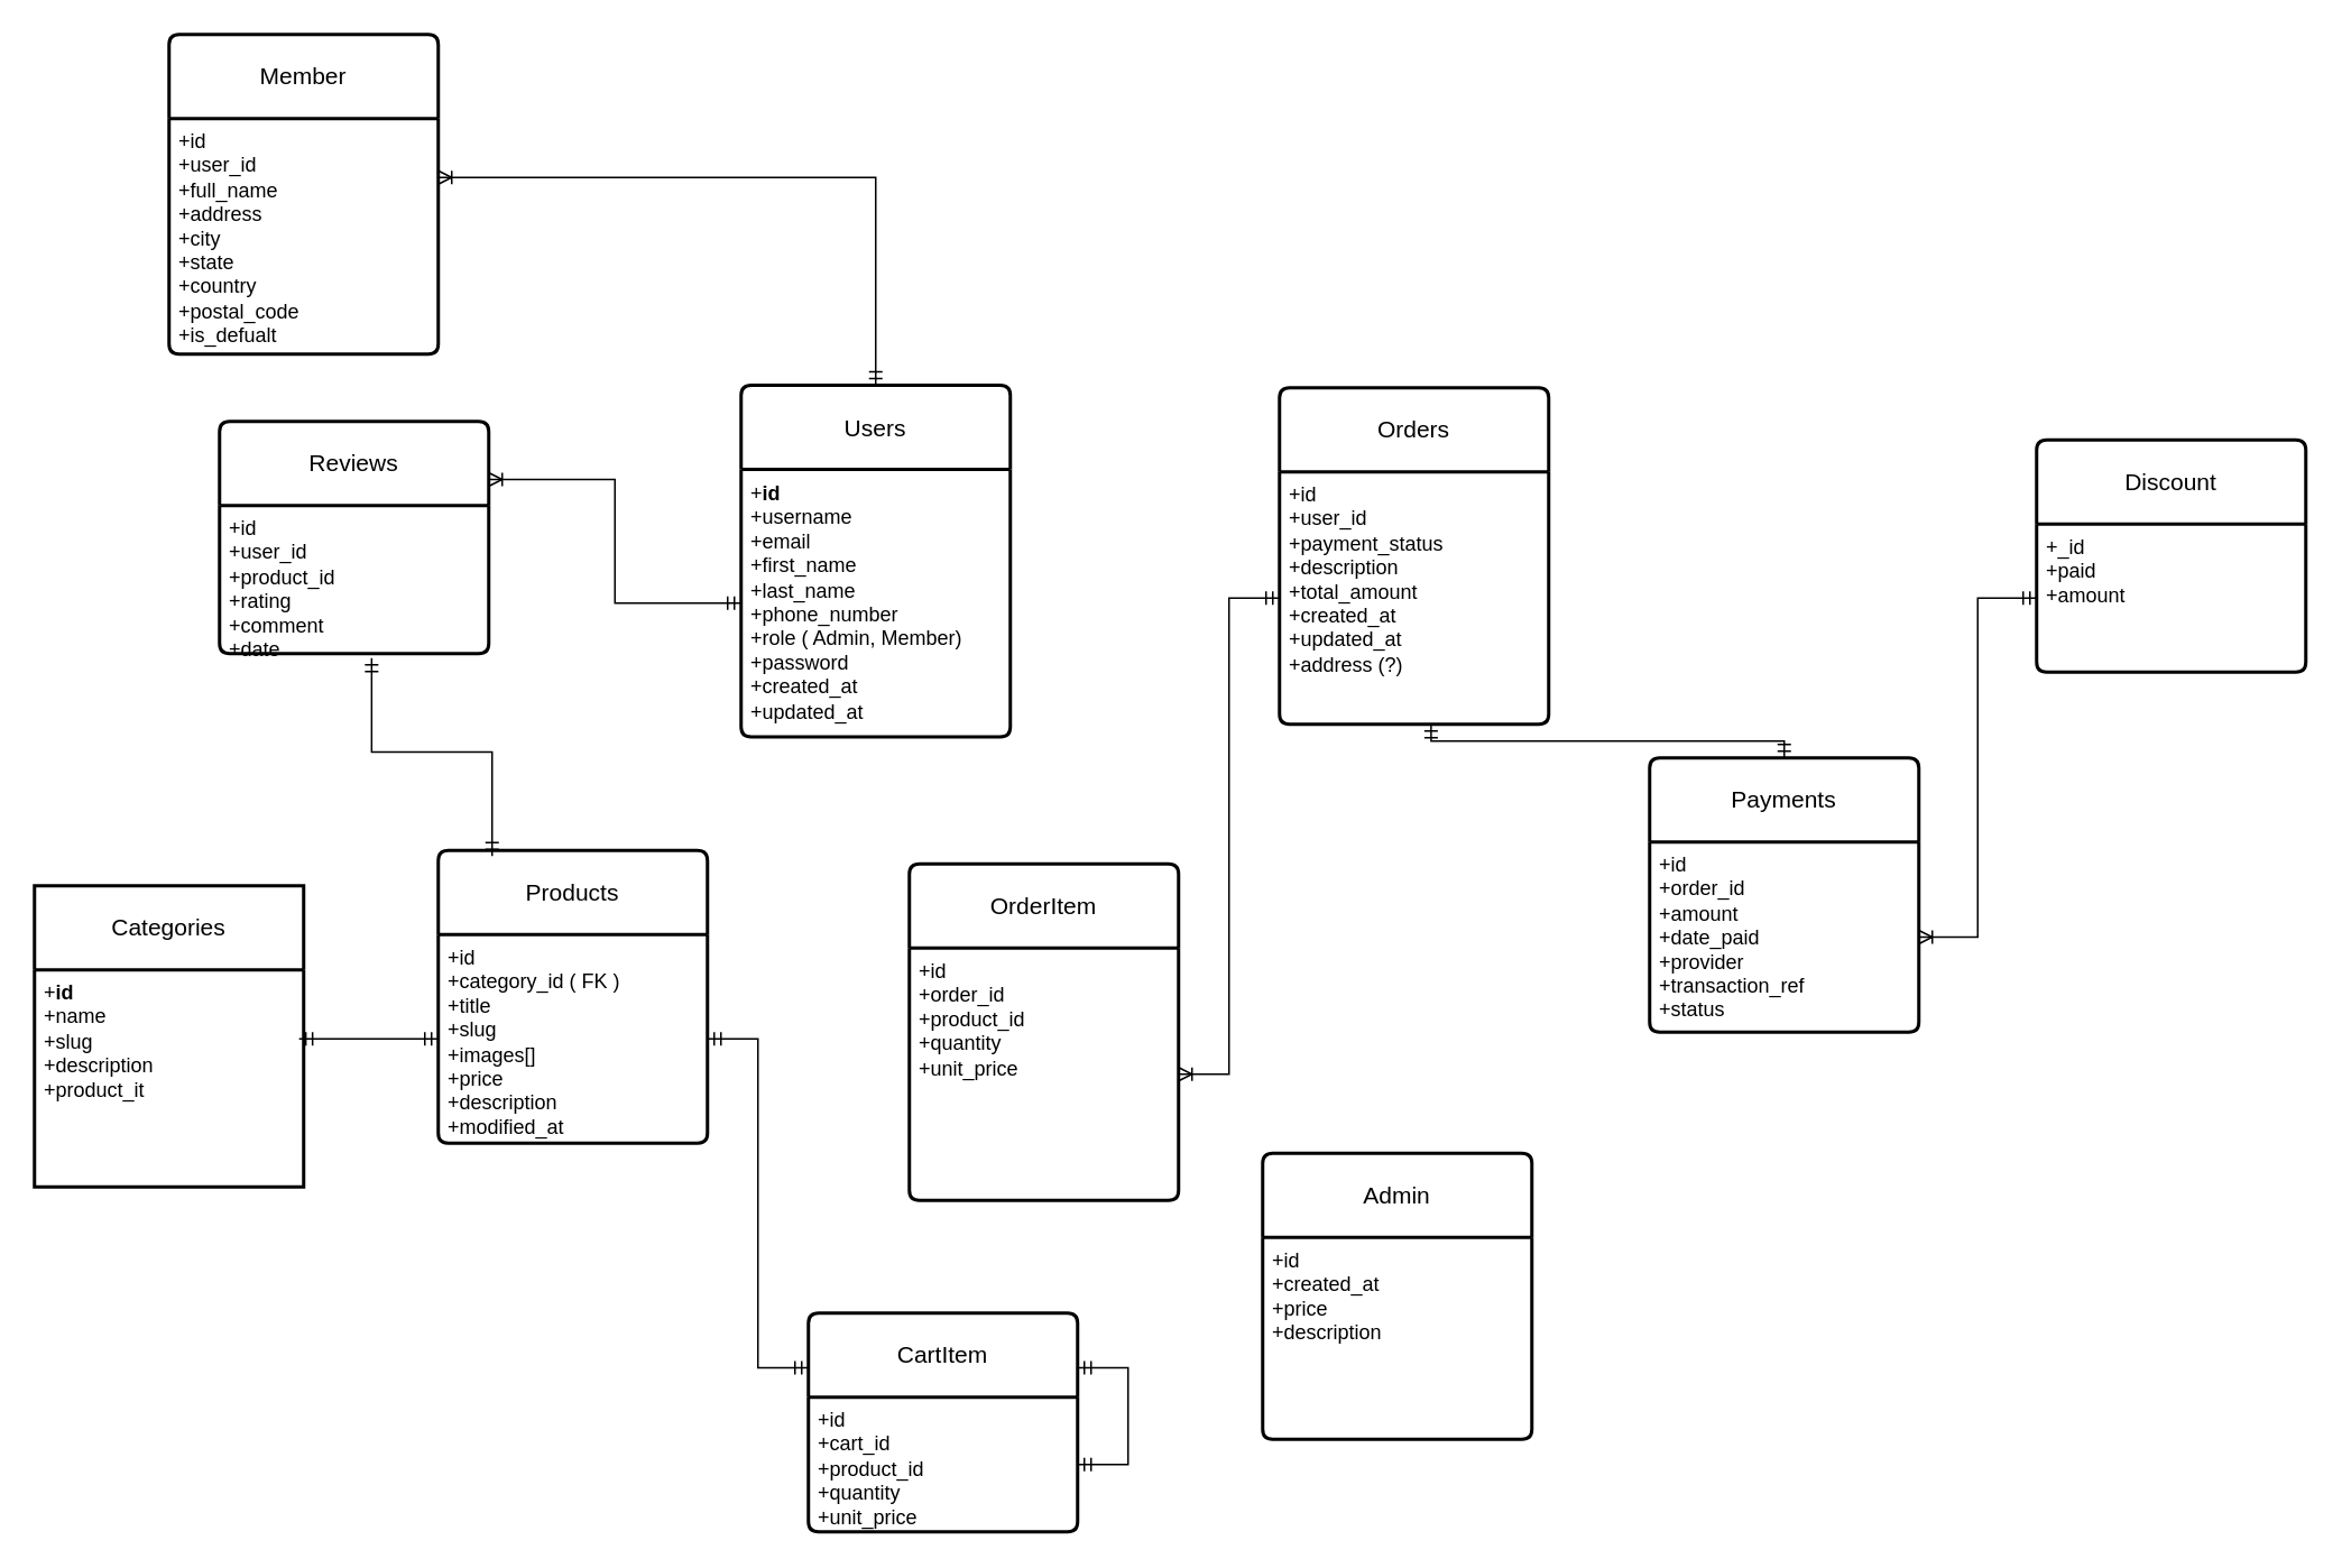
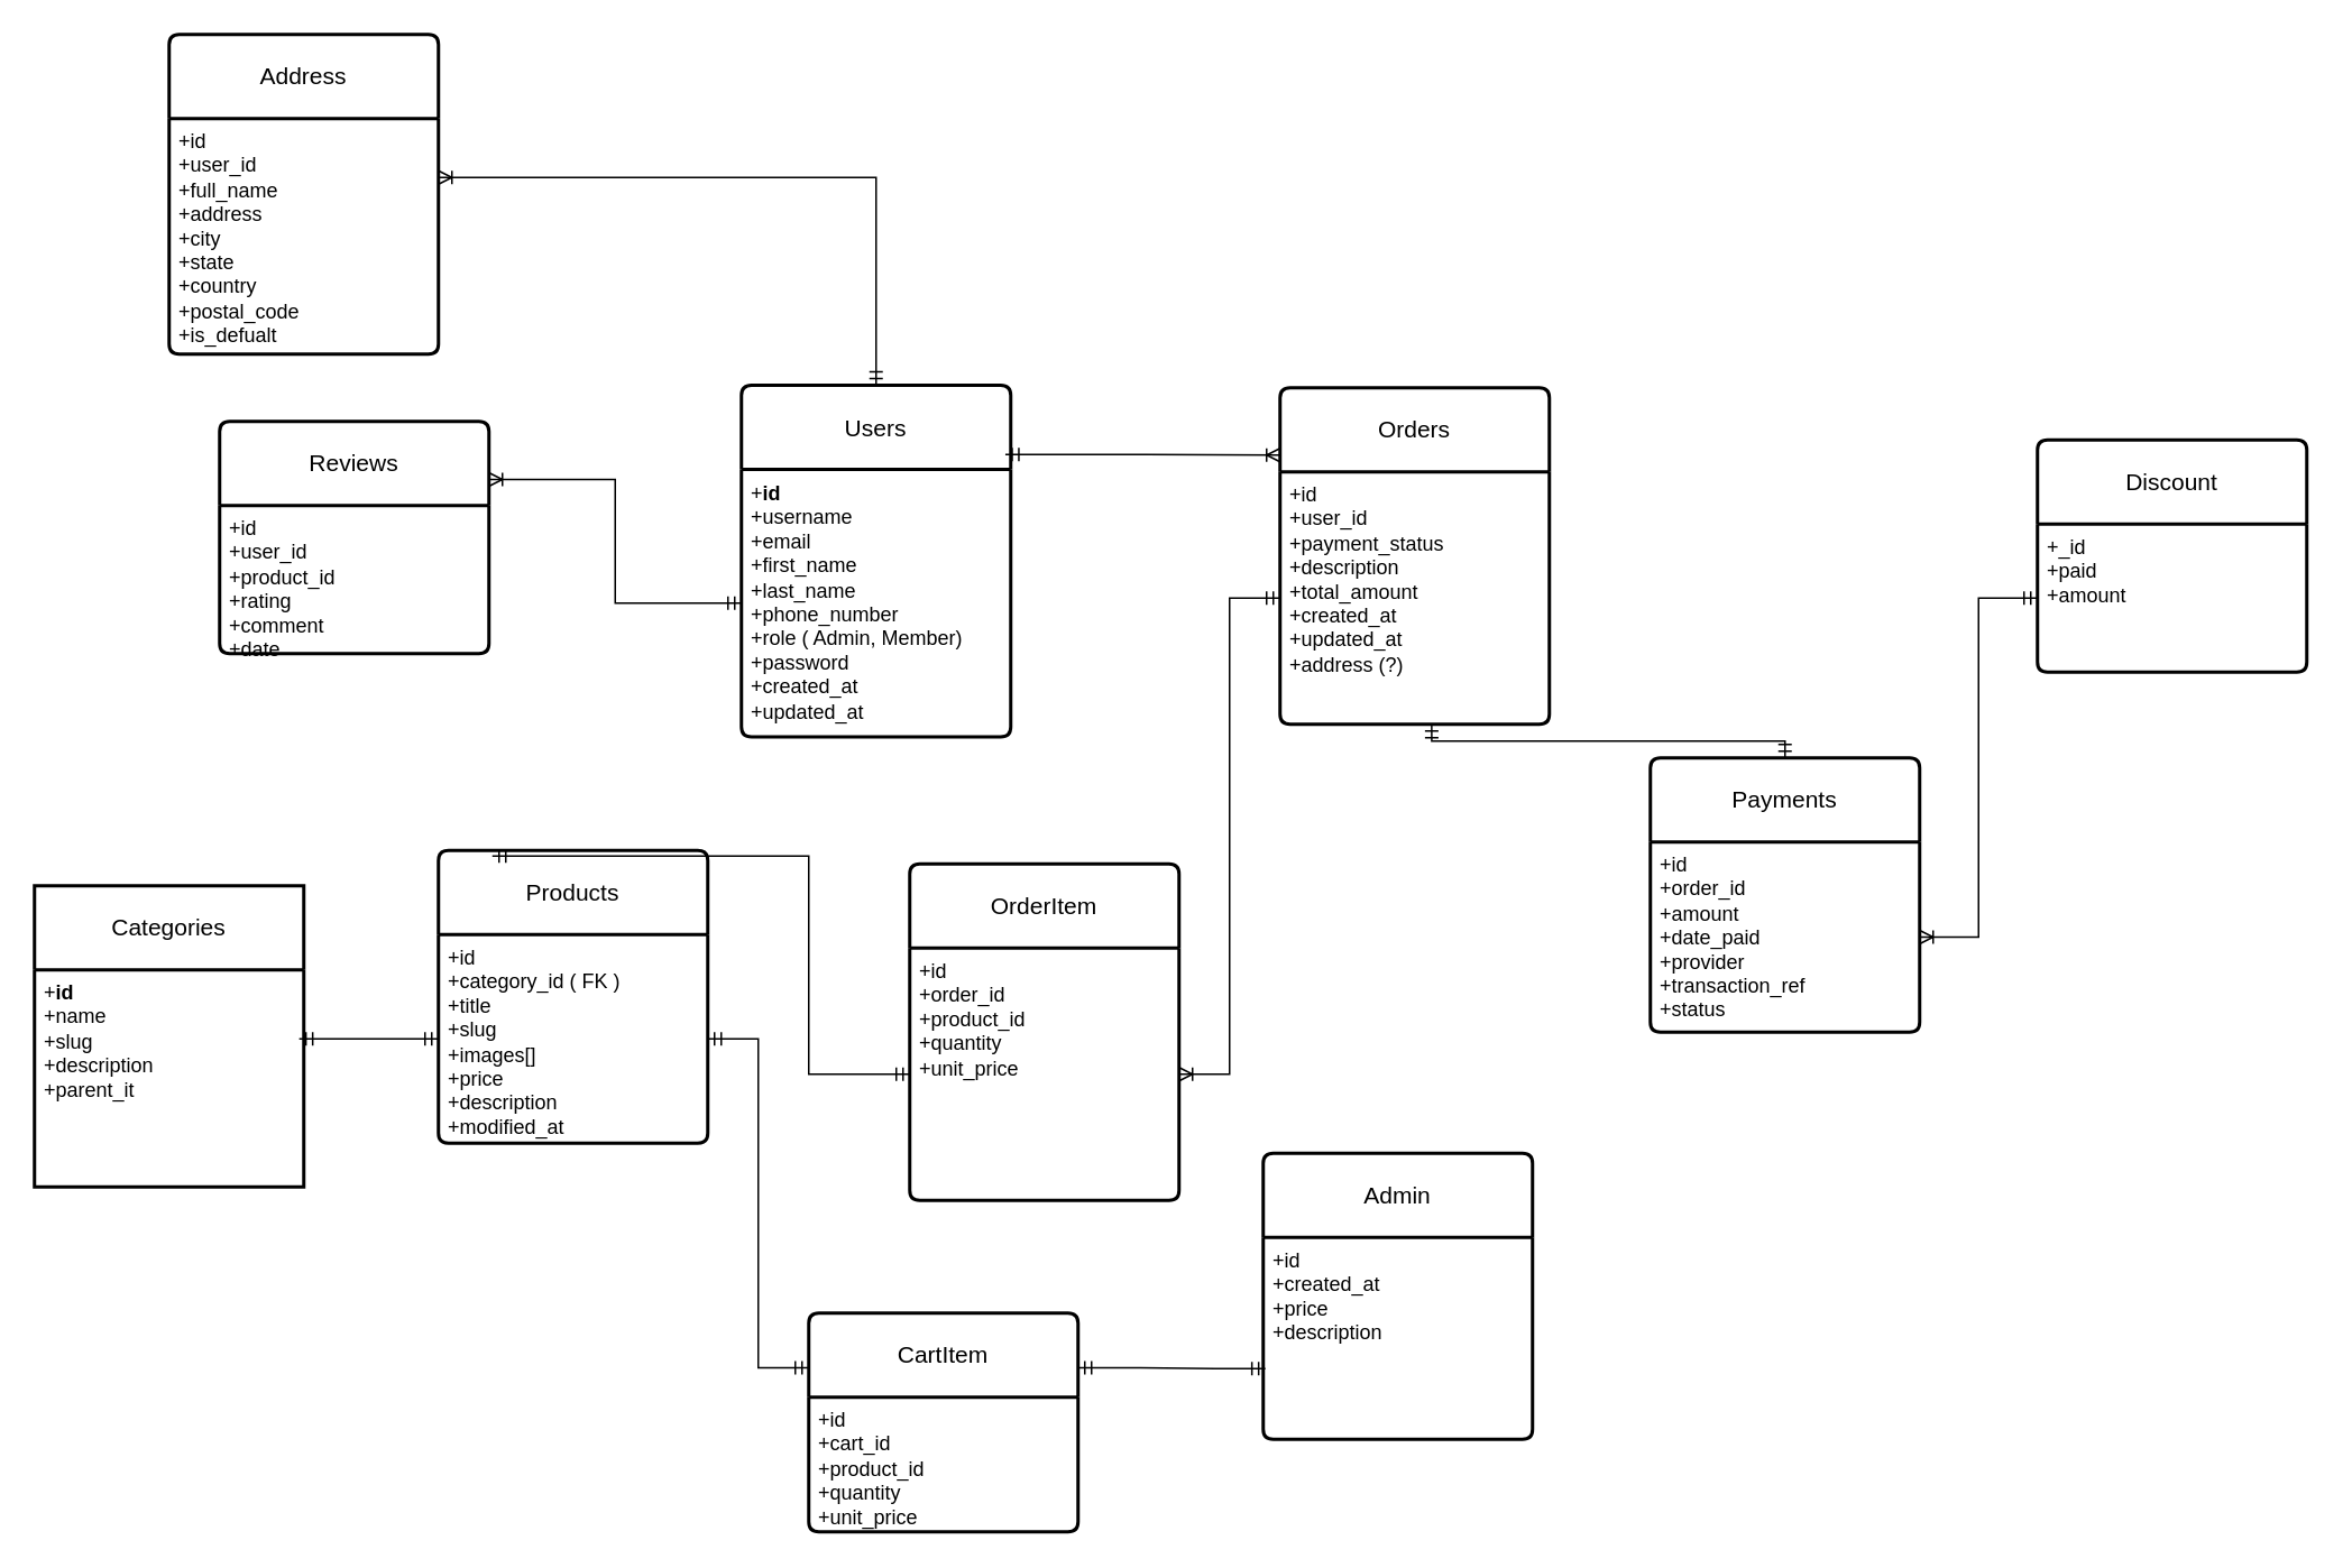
- <mxCell id="24" value="Member" style="swimlane;childLayout=stackLayout;horizontal=1;startSize=50;horizontalStack=0;rounded=1;fontSize=14;fontStyle=0;strokeWidth=2;resizeParent=0;resizeLast=1;shadow=0;dashed=0;align=center;arcSize=4;whiteSpace=wrap;html=1;" vertex="1" parent="1"><mxGeometry x="100" y="20" width="160" height="190" as="geometry"><mxRectangle x="570" y="180" width="80" height="50" as="alternateBounds" /></mxGeometry></mxCell>
+ <mxCell id="24" value="Address" style="swimlane;childLayout=stackLayout;horizontal=1;startSize=50;horizontalStack=0;rounded=1;fontSize=14;fontStyle=0;strokeWidth=2;resizeParent=0;resizeLast=1;shadow=0;dashed=0;align=center;arcSize=4;whiteSpace=wrap;html=1;" vertex="1" parent="1"><mxGeometry x="100" y="20" width="160" height="190" as="geometry"><mxRectangle x="570" y="180" width="80" height="50" as="alternateBounds" /></mxGeometry></mxCell>
+ <mxCell id="21" value="" style="edgeStyle=orthogonalEdgeStyle;fontSize=12;html=1;endArrow=ERoneToMany;startArrow=ERmandOne;rounded=0;exitX=0.98;exitY=0.197;exitDx=0;exitDy=0;exitPerimeter=0;entryX=0;entryY=0.2;entryDx=0;entryDy=0;entryPerimeter=0;" edge="1" parent="1" source="17" target="10"><mxGeometry width="100" height="100" relative="1" as="geometry"><mxPoint x="570" y="300" as="sourcePoint" /><mxPoint x="650" y="301" as="targetPoint" /></mxGeometry></mxCell>
- <mxCell id="30" value="" style="edgeStyle=orthogonalEdgeStyle;fontSize=12;html=1;endArrow=ERmandOne;startArrow=ERmandOne;rounded=0;exitX=0.2;exitY=0.019;exitDx=0;exitDy=0;exitPerimeter=0;entryX=0.565;entryY=1.03;entryDx=0;entryDy=0;entryPerimeter=0;" edge="1" parent="1" source="12" target="20"><mxGeometry width="100" height="100" relative="1" as="geometry"><mxPoint x="335" y="479" as="sourcePoint" /><mxPoint x="295" y="357" as="targetPoint" /></mxGeometry></mxCell>
+ <mxCell id="30" value="" style="edgeStyle=orthogonalEdgeStyle;fontSize=12;html=1;endArrow=ERmandOne;startArrow=ERmandOne;rounded=0;exitX=0.2;exitY=0.019;exitDx=0;exitDy=0;exitPerimeter=0;" edge="1" parent="1" source="12" target="23"><mxGeometry width="100" height="100" relative="1" as="geometry"><mxPoint x="335" y="479" as="sourcePoint" /><mxPoint x="295" y="357" as="targetPoint" /></mxGeometry></mxCell>
- <mxCell id="3" value="+&lt;b&gt;id&lt;/b&gt;&lt;div&gt;+name&lt;/div&gt;&lt;div&gt;+slug&lt;/div&gt;&lt;div&gt;+description&lt;/div&gt;&lt;div&gt;+product_it&lt;/div&gt;" style="align=left;strokeColor=none;fillColor=none;spacingLeft=4;spacingRight=4;fontSize=12;verticalAlign=top;resizable=0;rotatable=0;part=1;html=1;whiteSpace=wrap;" parent="2" vertex="1"><mxGeometry y="50" width="160" height="129" as="geometry" /></mxCell>
+ <mxCell id="3" value="+&lt;b&gt;id&lt;/b&gt;&lt;div&gt;+name&lt;/div&gt;&lt;div&gt;+slug&lt;/div&gt;&lt;div&gt;+description&lt;/div&gt;&lt;div&gt;+parent_it&lt;/div&gt;" style="align=left;strokeColor=none;fillColor=none;spacingLeft=4;spacingRight=4;fontSize=12;verticalAlign=top;resizable=0;rotatable=0;part=1;html=1;whiteSpace=wrap;" parent="2" vertex="1"><mxGeometry y="50" width="160" height="129" as="geometry" /></mxCell>
- <mxCell id="32" value="" style="edgeStyle=entityRelationEdgeStyle;fontSize=12;html=1;endArrow=ERmandOne;startArrow=ERmandOne;rounded=0;exitX=1;exitY=0.25;exitDx=0;exitDy=0;" edge="1" parent="1" source="26" target="27"><mxGeometry width="100" height="100" relative="1" as="geometry"><mxPoint x="640" y="590" as="sourcePoint" /><mxPoint x="740" y="490" as="targetPoint" /></mxGeometry></mxCell>
+ <mxCell id="32" value="" style="edgeStyle=entityRelationEdgeStyle;fontSize=12;html=1;endArrow=ERmandOne;startArrow=ERmandOne;rounded=0;entryX=0.008;entryY=0.65;entryDx=0;entryDy=0;entryPerimeter=0;exitX=1;exitY=0.25;exitDx=0;exitDy=0;" edge="1" parent="1" source="26" target="5"><mxGeometry width="100" height="100" relative="1" as="geometry"><mxPoint x="640" y="590" as="sourcePoint" /><mxPoint x="740" y="490" as="targetPoint" /></mxGeometry></mxCell>
